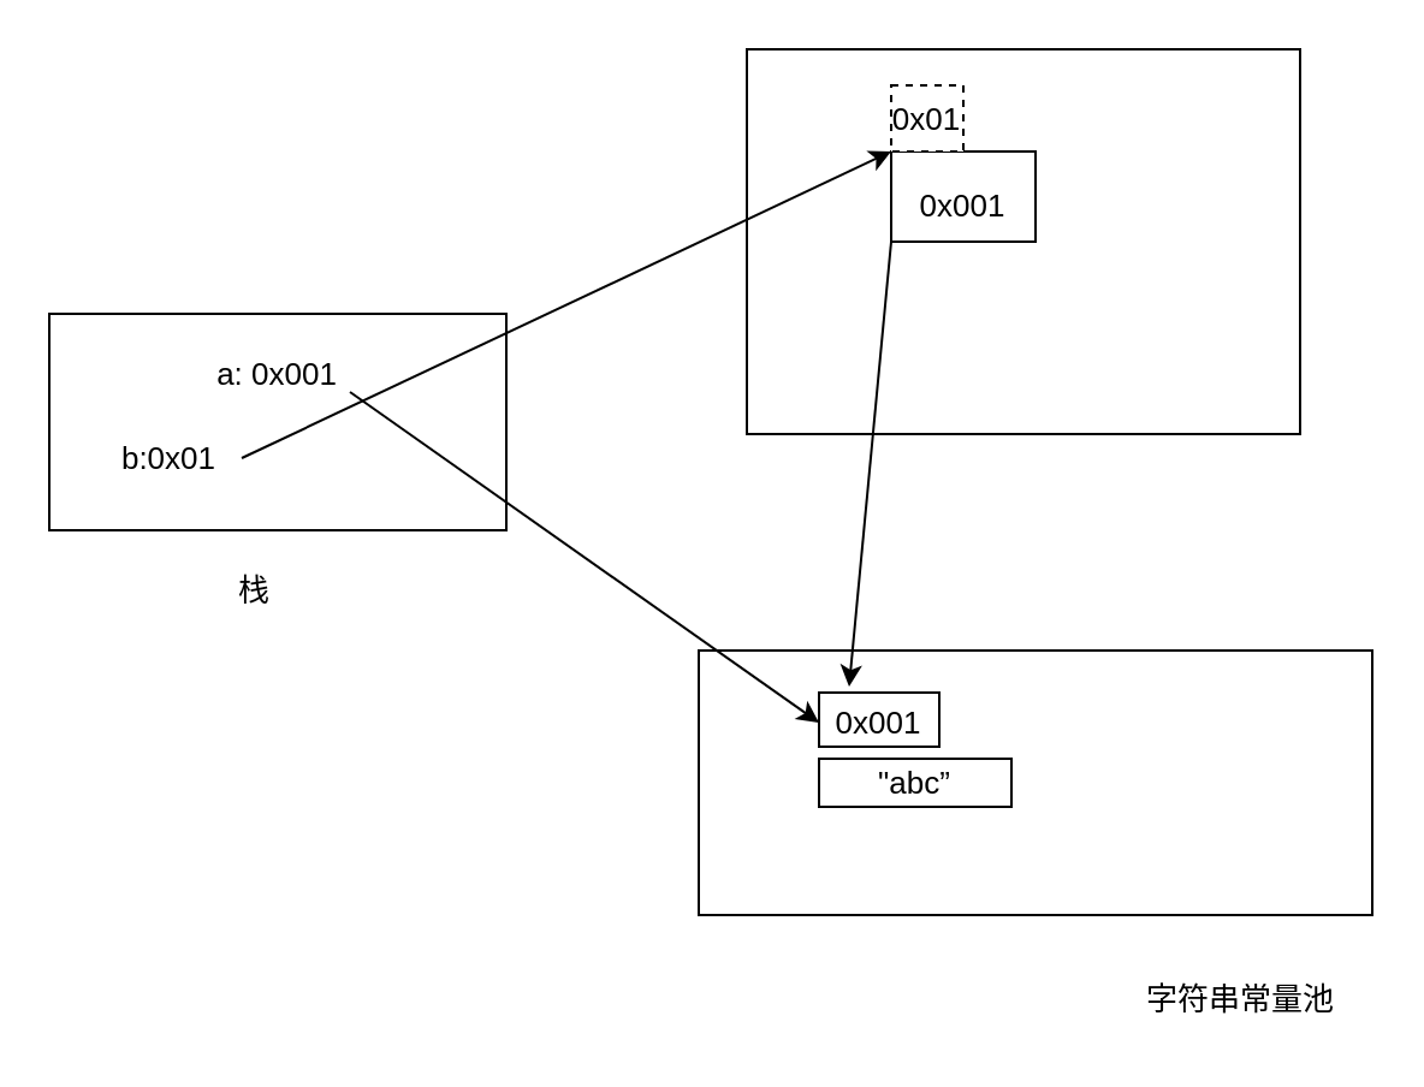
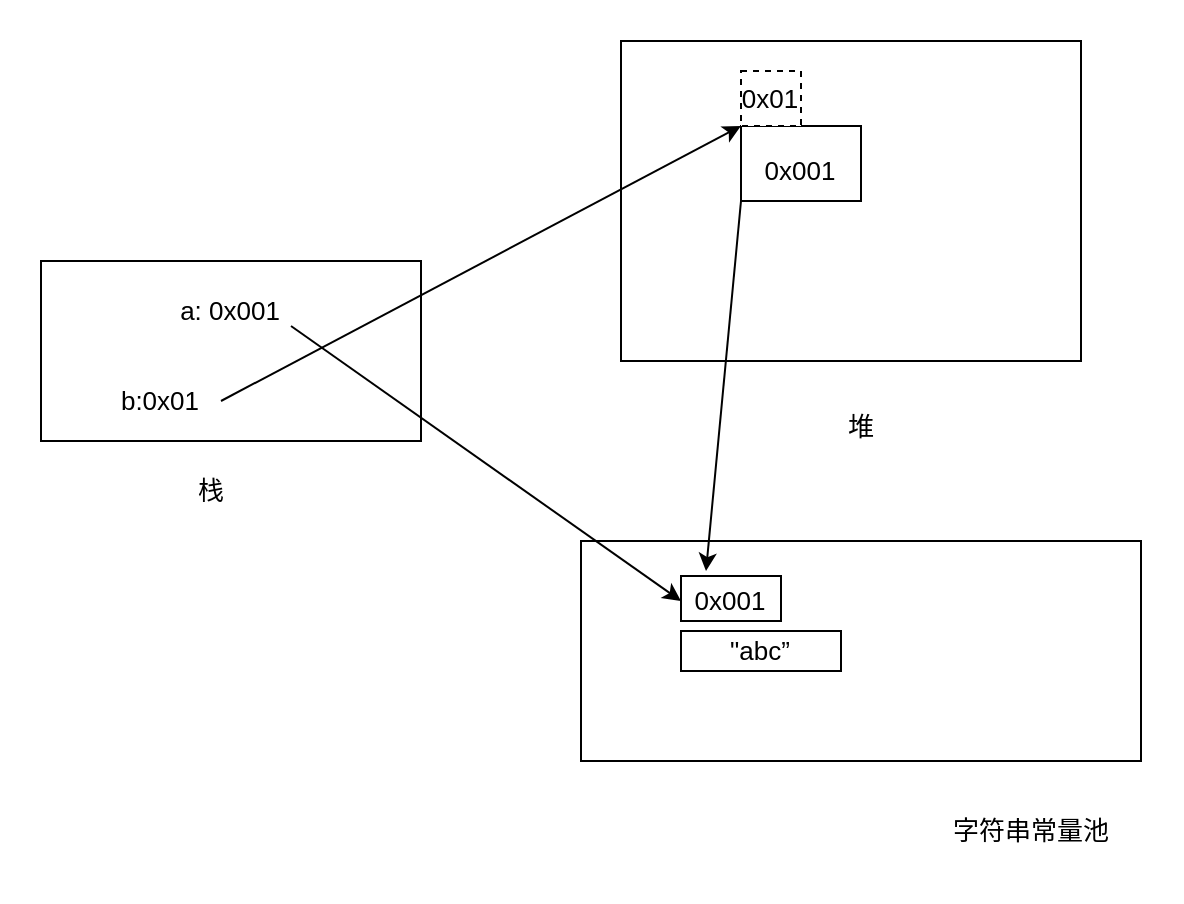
- <mxCell id="10" value="b:0x01" style="text;html=1;strokeColor=none;fillColor=none;align=center;verticalAlign=middle;whiteSpace=wrap;rounded=0;fontSize=13;" vertex="1" parent="1"><mxGeometry x="40" y="180" width="60" height="20" as="geometry" /></mxCell>
+ <mxCell id="10" value="b:0x01" style="text;html=1;strokeColor=none;fillColor=none;align=center;verticalAlign=middle;whiteSpace=wrap;rounded=0;fontSize=13;" vertex="1" parent="1"><mxGeometry x="50" y="190" width="60" height="20" as="geometry" /></mxCell>
+ <mxCell id="15" value="堆" style="text;html=1;align=center;verticalAlign=middle;resizable=0;points=[];autosize=1;strokeColor=none;fillColor=none;fontSize=13;" vertex="1" parent="1"><mxGeometry x="410" y="198" width="40" height="30" as="geometry" /></mxCell>
